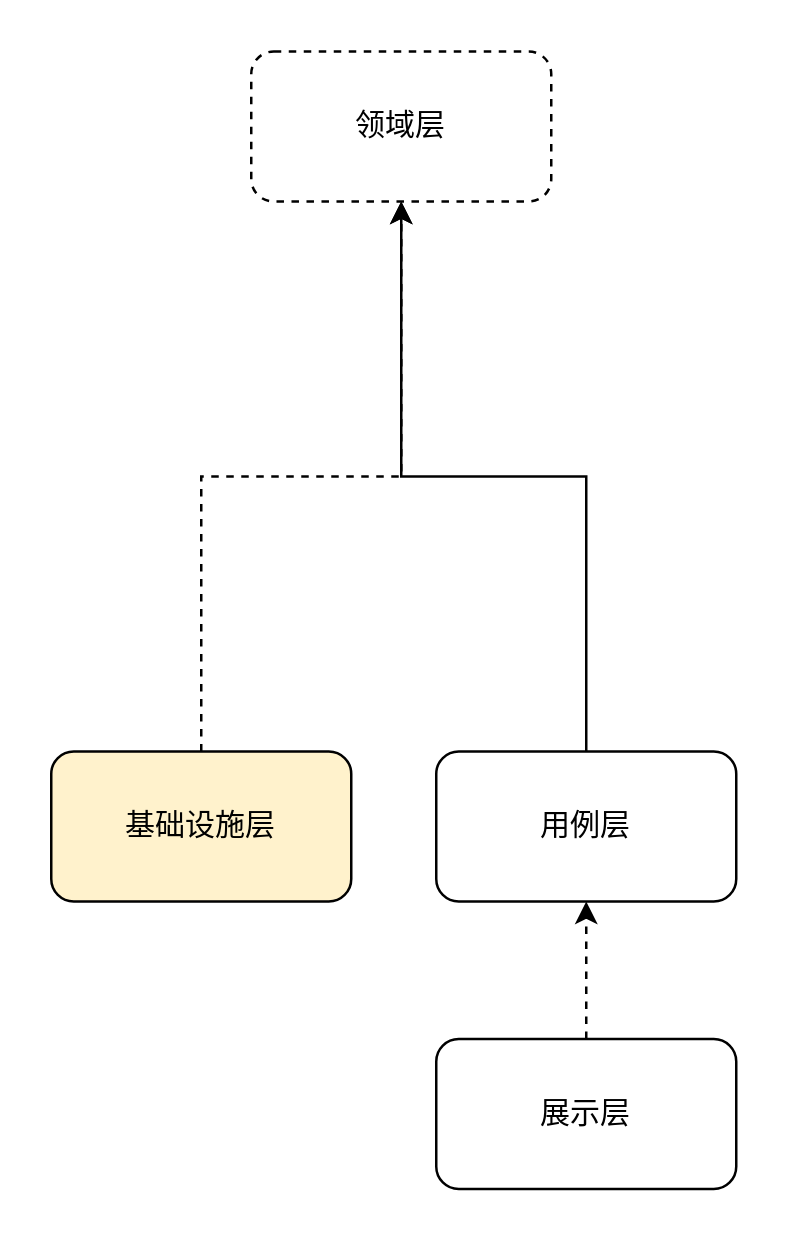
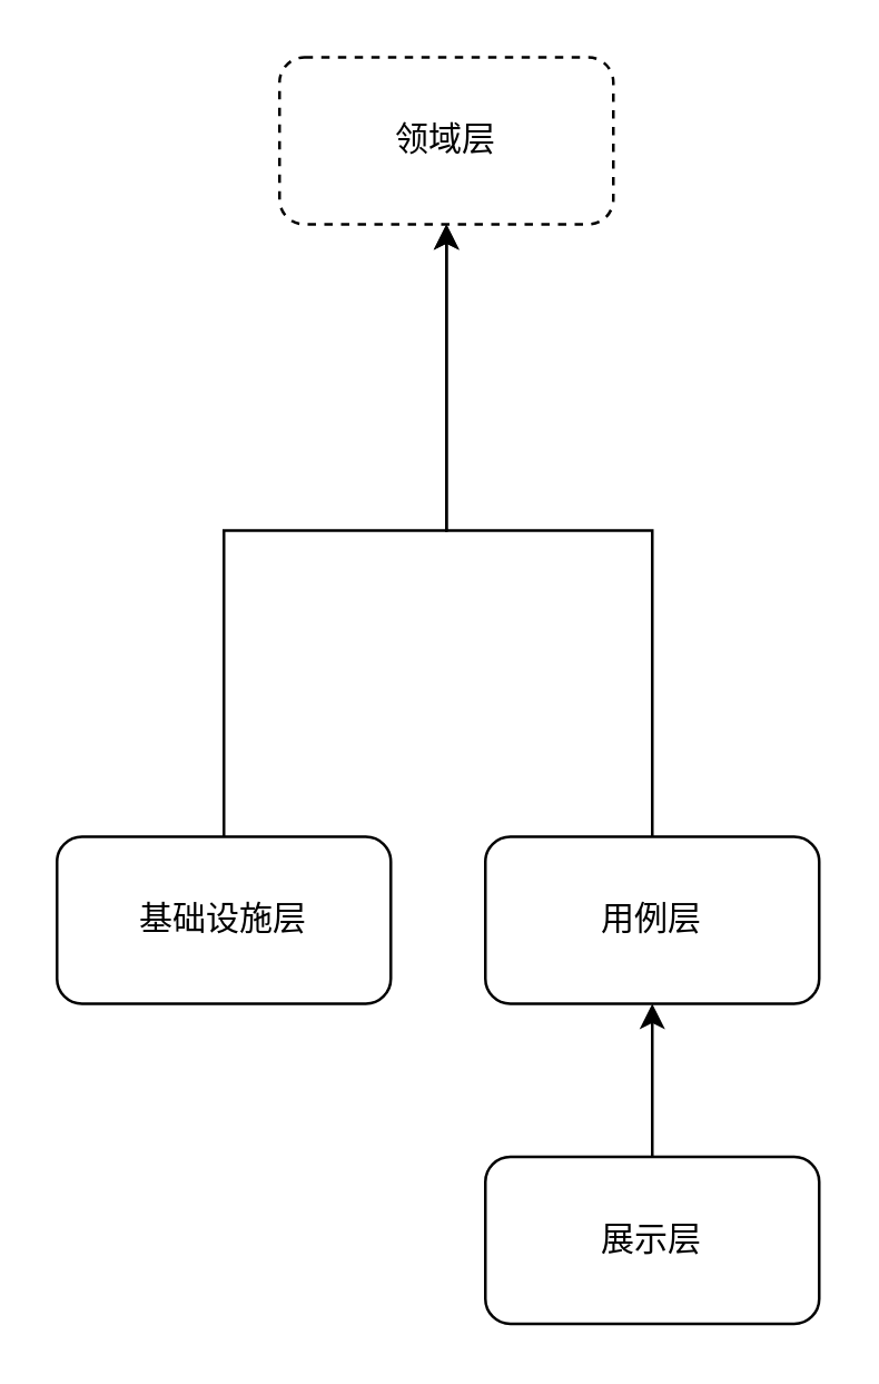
- <mxCell id="7" style="edgeStyle=orthogonalEdgeStyle;rounded=0;orthogonalLoop=1;jettySize=auto;html=1;exitX=0.5;exitY=0;exitDx=0;exitDy=0;entryX=0.5;entryY=1;entryDx=0;entryDy=0;dashed=1;" edge="1" parent="1" source="8" target="6"><mxGeometry relative="1" as="geometry" /></mxCell>
+ <mxCell id="7" style="edgeStyle=orthogonalEdgeStyle;rounded=0;orthogonalLoop=1;jettySize=auto;html=1;exitX=0.5;exitY=0;exitDx=0;exitDy=0;entryX=0.5;entryY=1;entryDx=0;entryDy=0;" edge="1" parent="1" source="8" target="6"><mxGeometry relative="1" as="geometry" /></mxCell>
- <mxCell id="8" value="基础设施层" style="rounded=1;whiteSpace=wrap;html=1;fillColor=#fff2cc;" vertex="1" parent="1"><mxGeometry x="20" y="300" width="120" height="60" as="geometry" /></mxCell>
+ <mxCell id="8" value="基础设施层" style="rounded=1;whiteSpace=wrap;html=1;" vertex="1" parent="1"><mxGeometry x="20" y="300" width="120" height="60" as="geometry" /></mxCell>
- <mxCell id="2" style="edgeStyle=orthogonalEdgeStyle;rounded=0;orthogonalLoop=1;jettySize=auto;html=1;exitX=0.5;exitY=0;exitDx=0;exitDy=0;entryX=0.5;entryY=1;entryDx=0;entryDy=0;dashed=1;" edge="1" parent="1" source="3" target="5"><mxGeometry relative="1" as="geometry" /></mxCell>
+ <mxCell id="2" style="edgeStyle=orthogonalEdgeStyle;rounded=0;orthogonalLoop=1;jettySize=auto;html=1;exitX=0.5;exitY=0;exitDx=0;exitDy=0;entryX=0.5;entryY=1;entryDx=0;entryDy=0;" edge="1" parent="1" source="3" target="5"><mxGeometry relative="1" as="geometry" /></mxCell>
